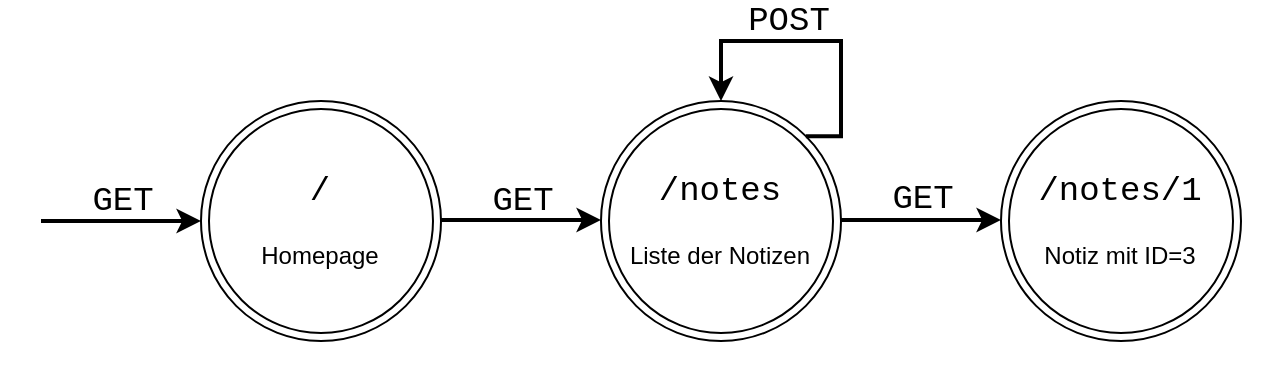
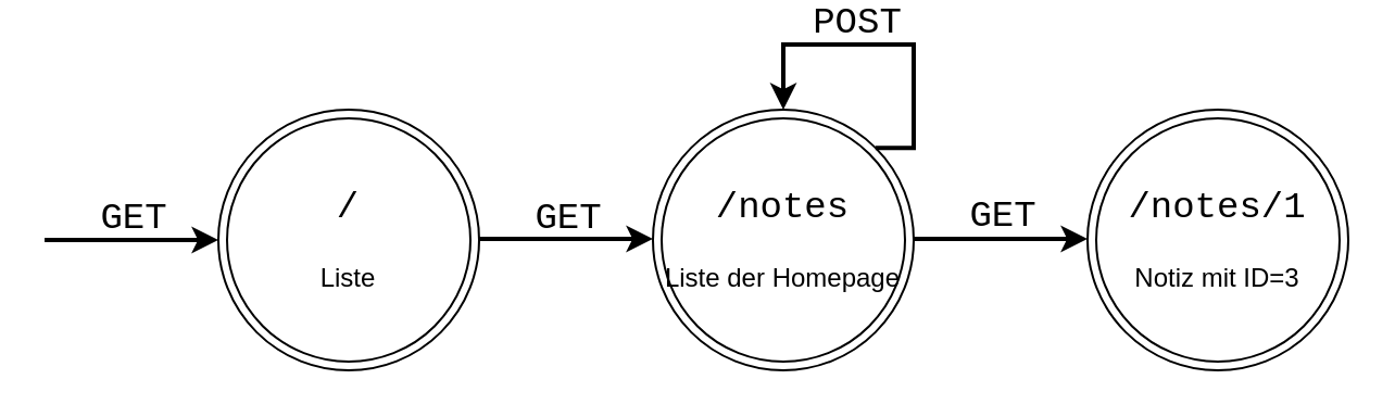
- <mxCell id="2" value="&lt;span&gt;&lt;font face=&quot;Courier New&quot; style=&quot;font-size: 17px&quot;&gt;/&lt;/font&gt;&lt;/span&gt;&lt;br&gt;&lt;span&gt;&lt;br&gt;Homepage&lt;/span&gt;" style="ellipse;shape=doubleEllipse;whiteSpace=wrap;html=1;aspect=fixed;" vertex="1" parent="1"><mxGeometry x="100" y="50" width="120" height="120" as="geometry" /></mxCell>
+ <mxCell id="2" value="&lt;span&gt;&lt;font face=&quot;Courier New&quot; style=&quot;font-size: 17px&quot;&gt;/&lt;/font&gt;&lt;/span&gt;&lt;br&gt;&lt;span&gt;&lt;br&gt;Liste&lt;/span&gt;" style="ellipse;shape=doubleEllipse;whiteSpace=wrap;html=1;aspect=fixed;" vertex="1" parent="1"><mxGeometry x="100" y="50" width="120" height="120" as="geometry" /></mxCell>
- <mxCell id="3" value="&lt;font&gt;&lt;span&gt;&lt;font face=&quot;Courier New&quot; style=&quot;font-size: 17px&quot;&gt;/notes&lt;/font&gt;&lt;/span&gt;&lt;br&gt;&lt;span style=&quot;font-size: 12px&quot;&gt;&lt;br&gt;Liste der Notizen&lt;/span&gt;&lt;/font&gt;" style="ellipse;shape=doubleEllipse;whiteSpace=wrap;html=1;aspect=fixed;" vertex="1" parent="1"><mxGeometry x="300" y="50" width="120" height="120" as="geometry" /></mxCell>
+ <mxCell id="3" value="&lt;font&gt;&lt;span&gt;&lt;font face=&quot;Courier New&quot; style=&quot;font-size: 17px&quot;&gt;/notes&lt;/font&gt;&lt;/span&gt;&lt;br&gt;&lt;span style=&quot;font-size: 12px&quot;&gt;&lt;br&gt;Liste der Homepage&lt;/span&gt;&lt;/font&gt;" style="ellipse;shape=doubleEllipse;whiteSpace=wrap;html=1;aspect=fixed;" vertex="1" parent="1"><mxGeometry x="300" y="50" width="120" height="120" as="geometry" /></mxCell>
